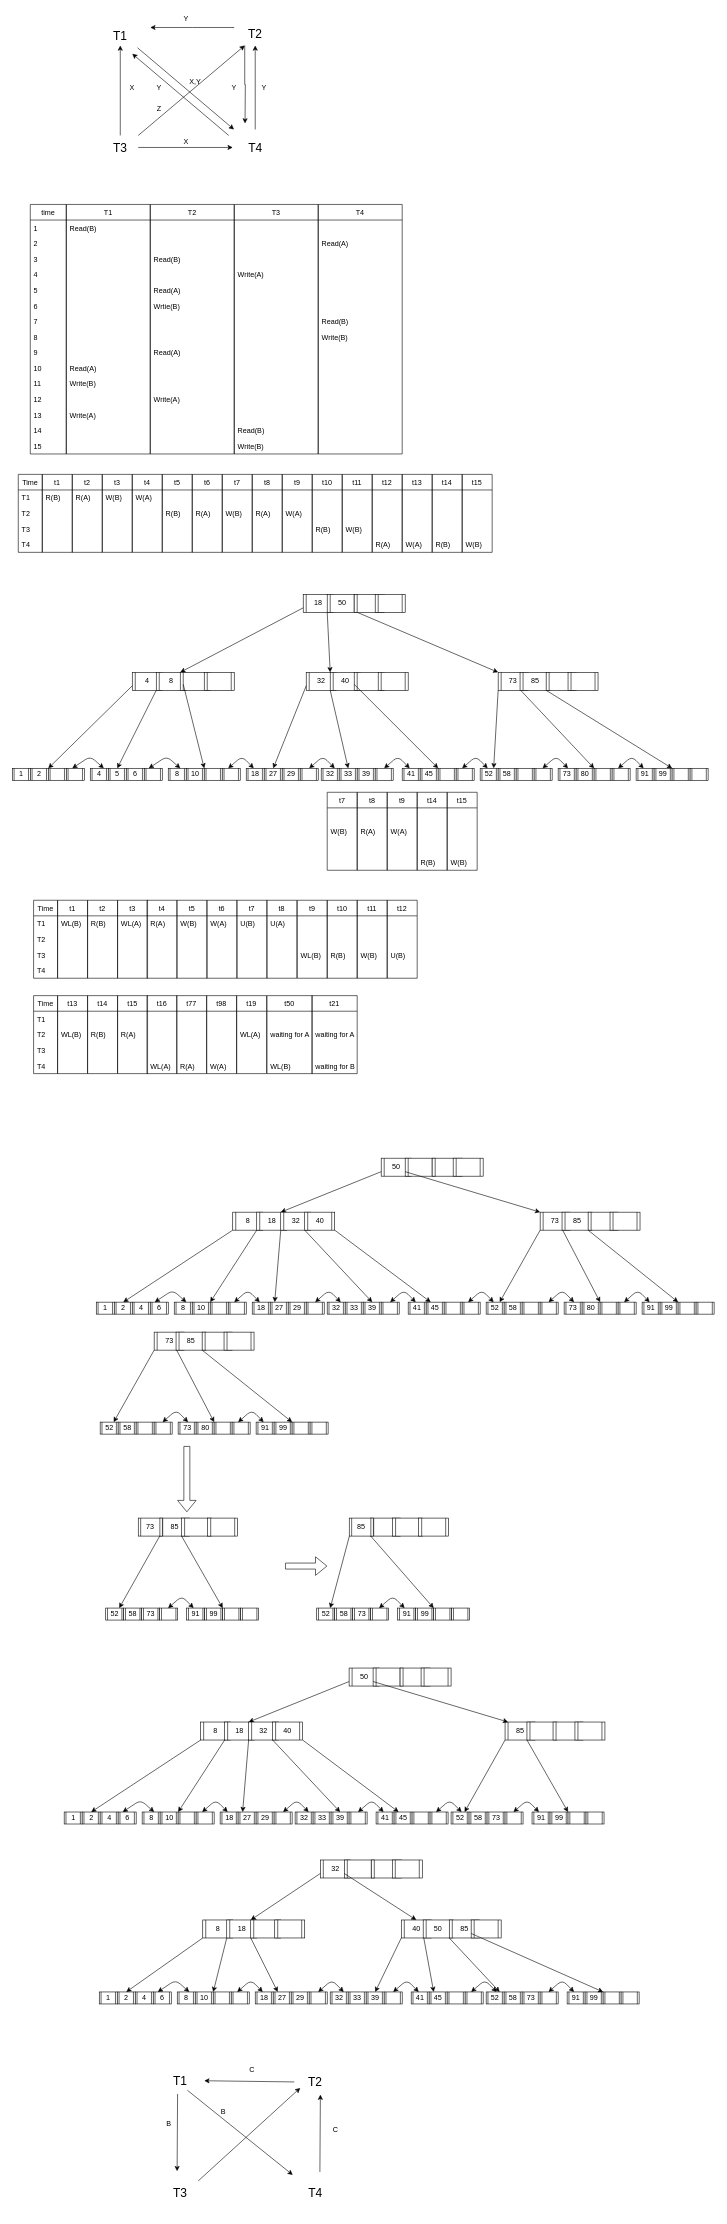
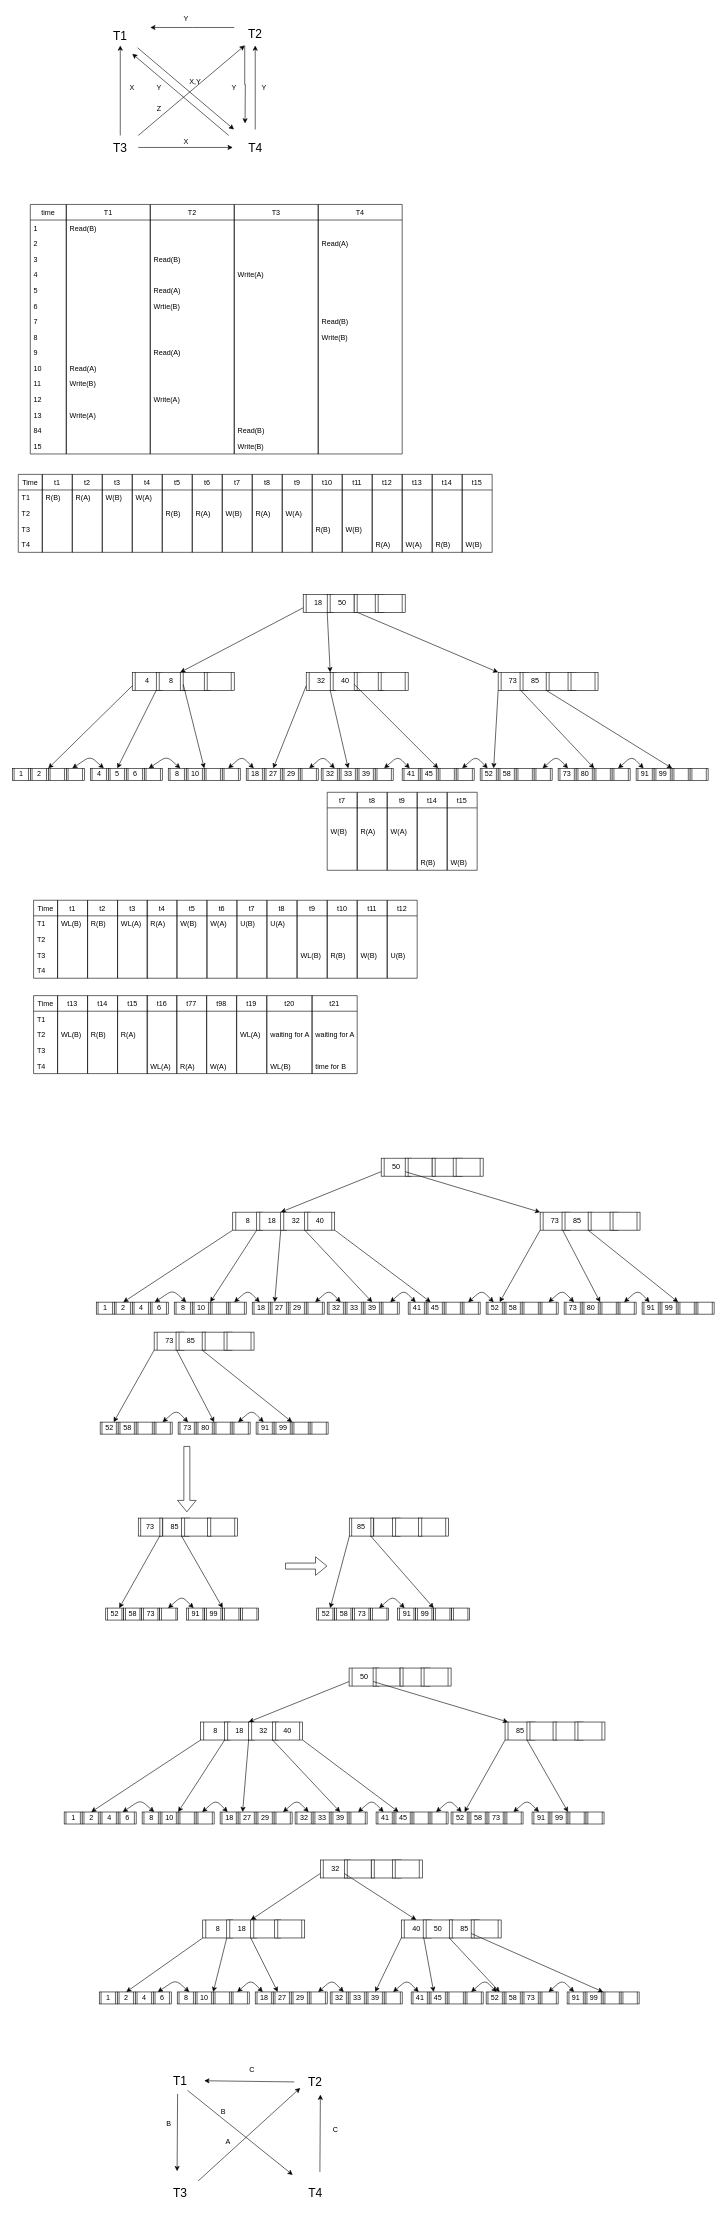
- <mxCell id="100" value="14" style="text;strokeColor=none;fillColor=none;align=left;verticalAlign=top;spacingLeft=4;spacingRight=4;overflow=hidden;rotatable=0;points=[[0,0.5],[1,0.5]];portConstraint=eastwest;" parent="86" vertex="1"><mxGeometry y="364" width="60" height="26" as="geometry" /></mxCell>
+ <mxCell id="100" value="84" style="text;strokeColor=none;fillColor=none;align=left;verticalAlign=top;spacingLeft=4;spacingRight=4;overflow=hidden;rotatable=0;points=[[0,0.5],[1,0.5]];portConstraint=eastwest;" parent="86" vertex="1"><mxGeometry y="364" width="60" height="26" as="geometry" /></mxCell>
- <mxCell id="384" value="t50" style="swimlane;fontStyle=0;childLayout=stackLayout;horizontal=1;startSize=26;fillColor=none;horizontalStack=0;resizeParent=1;resizeParentMax=0;resizeLast=0;collapsible=1;marginBottom=0;" parent="1" vertex="1"><mxGeometry x="444.5" y="1659" width="75.5" height="130" as="geometry" /></mxCell>
+ <mxCell id="384" value="t20" style="swimlane;fontStyle=0;childLayout=stackLayout;horizontal=1;startSize=26;fillColor=none;horizontalStack=0;resizeParent=1;resizeParentMax=0;resizeLast=0;collapsible=1;marginBottom=0;" parent="1" vertex="1"><mxGeometry x="444.5" y="1659" width="75.5" height="130" as="geometry" /></mxCell>
- <mxCell id="393" value="waiting for B" style="text;strokeColor=none;fillColor=none;align=left;verticalAlign=top;spacingLeft=4;spacingRight=4;overflow=hidden;rotatable=0;points=[[0,0.5],[1,0.5]];portConstraint=eastwest;" parent="389" vertex="1"><mxGeometry y="104" width="75.5" height="26" as="geometry" /></mxCell>
+ <mxCell id="393" value="time for B" style="text;strokeColor=none;fillColor=none;align=left;verticalAlign=top;spacingLeft=4;spacingRight=4;overflow=hidden;rotatable=0;points=[[0,0.5],[1,0.5]];portConstraint=eastwest;" parent="389" vertex="1"><mxGeometry y="104" width="75.5" height="26" as="geometry" /></mxCell>
+ <mxCell id="625" value="A" style="text;html=1;strokeColor=none;fillColor=none;align=center;verticalAlign=middle;whiteSpace=wrap;rounded=0;" vertex="1" parent="1"><mxGeometry x="360" y="3560" width="40" height="20" as="geometry" /></mxCell>
